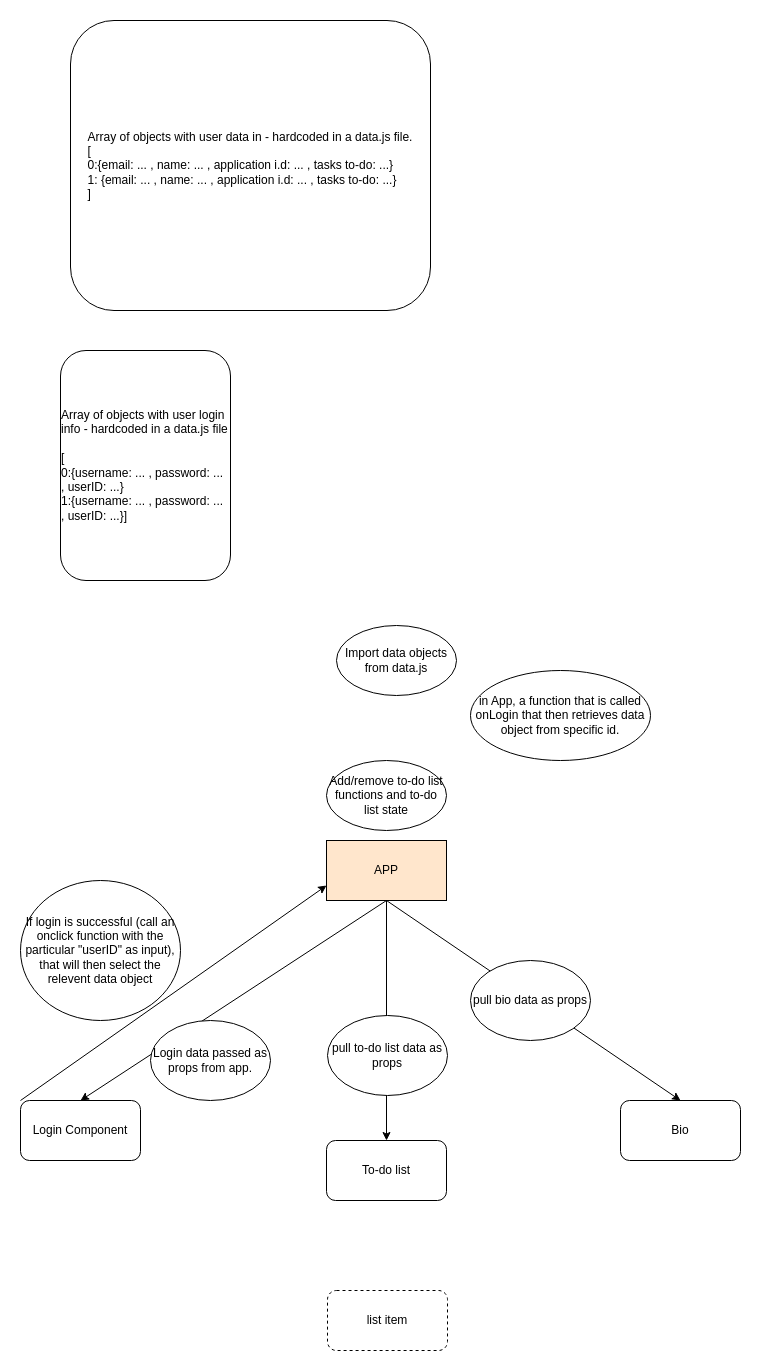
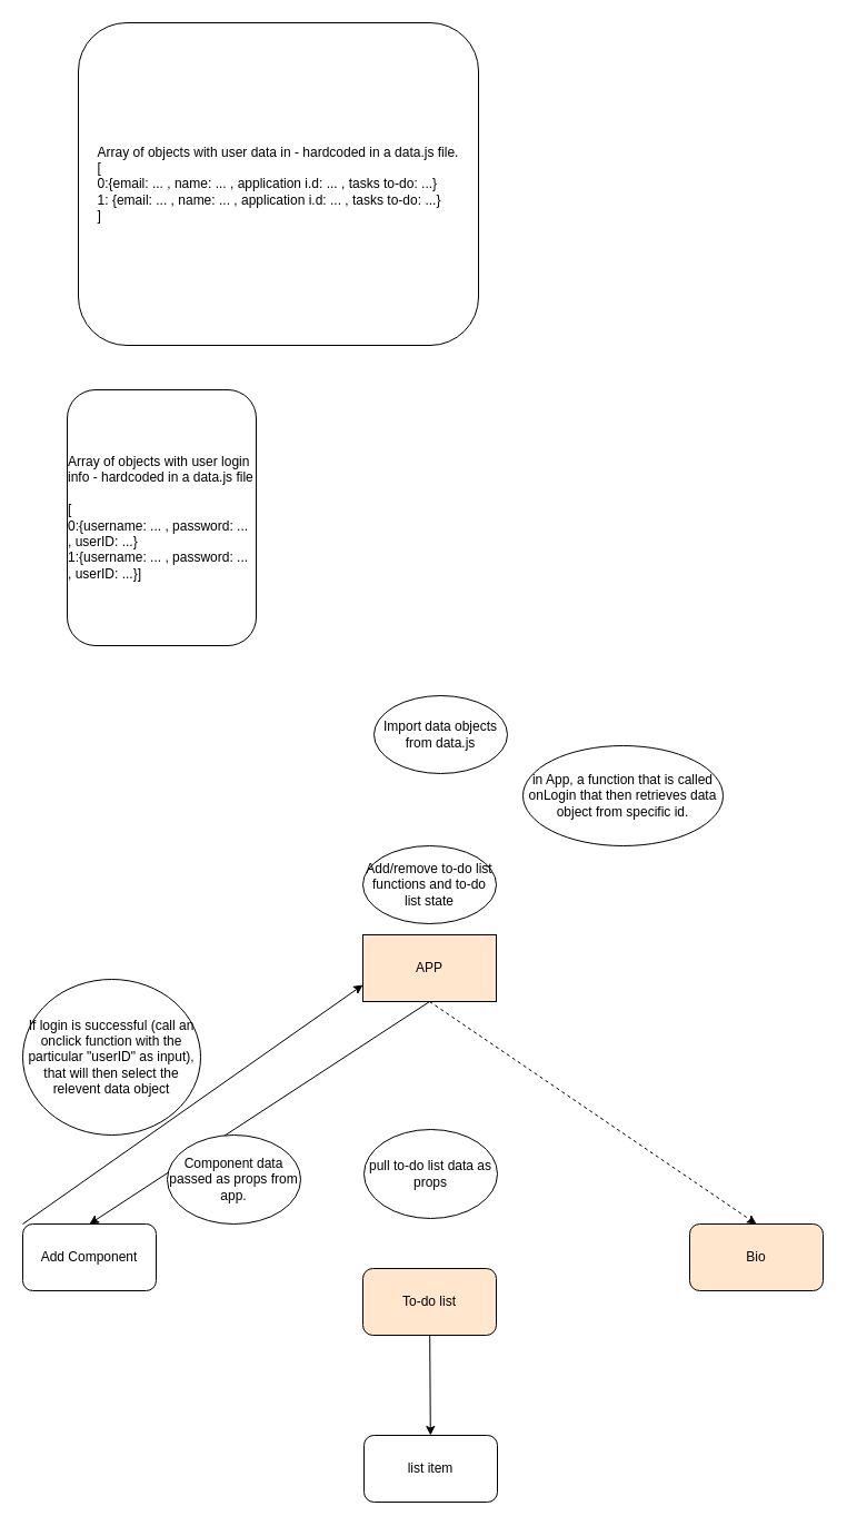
- <mxCell id="4" value="" style="endArrow=classic;html=1;exitX=0.5;exitY=1;exitDx=0;exitDy=0;entryX=0.5;entryY=0;entryDx=0;entryDy=0;" parent="1" source="3" target="9" edge="1"><mxGeometry width="50" height="50" relative="1" as="geometry"><mxPoint x="440" y="1020" as="sourcePoint" /><mxPoint x="500" y="970" as="targetPoint" /></mxGeometry></mxCell>
- <mxCell id="13" value="" style="endArrow=classic;html=1;exitX=0.5;exitY=1;exitDx=0;exitDy=0;entryX=0.5;entryY=0;entryDx=0;entryDy=0;" parent="1" source="3" target="12" edge="1"><mxGeometry width="50" height="50" relative="1" as="geometry"><mxPoint x="460" y="960" as="sourcePoint" /><mxPoint x="510" y="910" as="targetPoint" /></mxGeometry></mxCell>
+ <mxCell id="13" value="" style="endArrow=classic;html=1;exitX=0.5;exitY=1;exitDx=0;exitDy=0;entryX=0.5;entryY=0;entryDx=0;entryDy=0;dashed=1;" parent="1" source="3" target="12" edge="1"><mxGeometry width="50" height="50" relative="1" as="geometry"><mxPoint x="460" y="960" as="sourcePoint" /><mxPoint x="510" y="910" as="targetPoint" /></mxGeometry></mxCell>
- <mxCell id="20" value="pull bio data as props" style="ellipse;whiteSpace=wrap;html=1;" parent="1" vertex="1"><mxGeometry x="470" y="960" width="120" height="80" as="geometry" /></mxCell>
- <mxCell id="7" value="Login data passed as props from app." style="ellipse;whiteSpace=wrap;html=1;" parent="1" vertex="1"><mxGeometry x="150" y="1020" width="120" height="80" as="geometry" /></mxCell>
+ <mxCell id="7" value="Component data passed as props from app." style="ellipse;whiteSpace=wrap;html=1;" parent="1" vertex="1"><mxGeometry x="150" y="1020" width="120" height="80" as="geometry" /></mxCell>
- <mxCell id="5" value="Login Component" style="rounded=1;whiteSpace=wrap;html=1;" parent="1" vertex="1"><mxGeometry x="20" y="1100" width="120" height="60" as="geometry" /></mxCell>
+ <mxCell id="5" value="Add Component" style="rounded=1;whiteSpace=wrap;html=1;" parent="1" vertex="1"><mxGeometry x="20" y="1100" width="120" height="60" as="geometry" /></mxCell>
- <mxCell id="12" value="Bio" style="rounded=1;whiteSpace=wrap;html=1;" parent="1" vertex="1"><mxGeometry x="620" y="1100" width="120" height="60" as="geometry" /></mxCell>
+ <mxCell id="12" value="Bio" style="rounded=1;whiteSpace=wrap;html=1;fillColor=#ffe6cc;" parent="1" vertex="1"><mxGeometry x="620" y="1100" width="120" height="60" as="geometry" /></mxCell>
- <mxCell id="9" value="To-do list" style="rounded=1;whiteSpace=wrap;html=1;" parent="1" vertex="1"><mxGeometry x="326" y="1140" width="120" height="60" as="geometry" /></mxCell>
+ <mxCell id="9" value="To-do list" style="rounded=1;whiteSpace=wrap;html=1;fillColor=#ffe6cc;" parent="1" vertex="1"><mxGeometry x="326" y="1140" width="120" height="60" as="geometry" /></mxCell>
+ <mxCell id="8" style="edgeStyle=none;html=1;" parent="1" source="9" target="10" edge="1"><mxGeometry relative="1" as="geometry" /></mxCell>
- <mxCell id="10" value="list item" style="rounded=1;whiteSpace=wrap;html=1;dashed=1;" parent="1" vertex="1"><mxGeometry x="327" y="1290" width="120" height="60" as="geometry" /></mxCell>
+ <mxCell id="10" value="list item" style="rounded=1;whiteSpace=wrap;html=1;" parent="1" vertex="1"><mxGeometry x="327" y="1290" width="120" height="60" as="geometry" /></mxCell>
